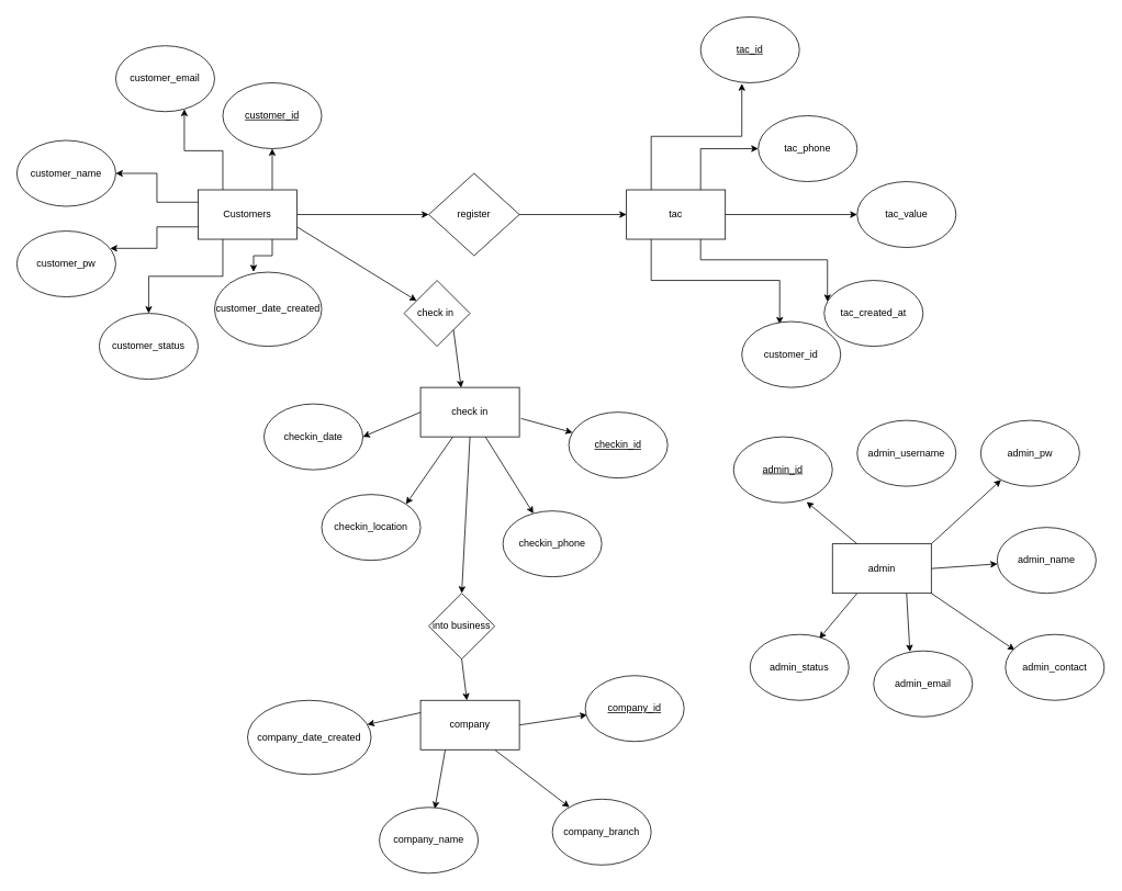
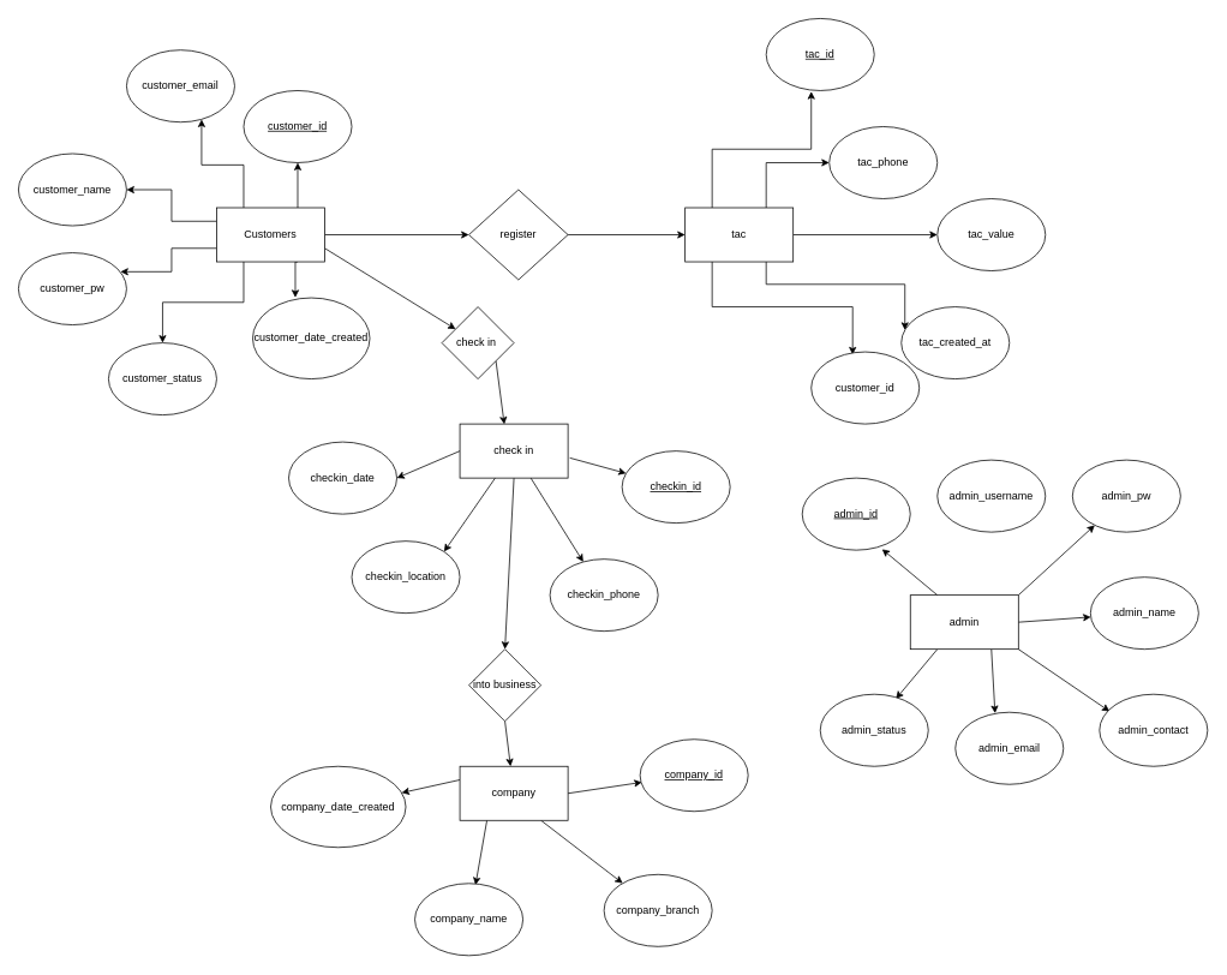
- <mxCell id="16" value="customer_date_created" style="ellipse;whiteSpace=wrap;html=1;" vertex="1" parent="1"><mxGeometry x="260" y="330" width="130" height="90" as="geometry" /></mxCell>
+ <mxCell id="16" value="customer_date_created" style="ellipse;whiteSpace=wrap;html=1;" vertex="1" parent="1"><mxGeometry x="280" y="330" width="130" height="90" as="geometry" /></mxCell>
